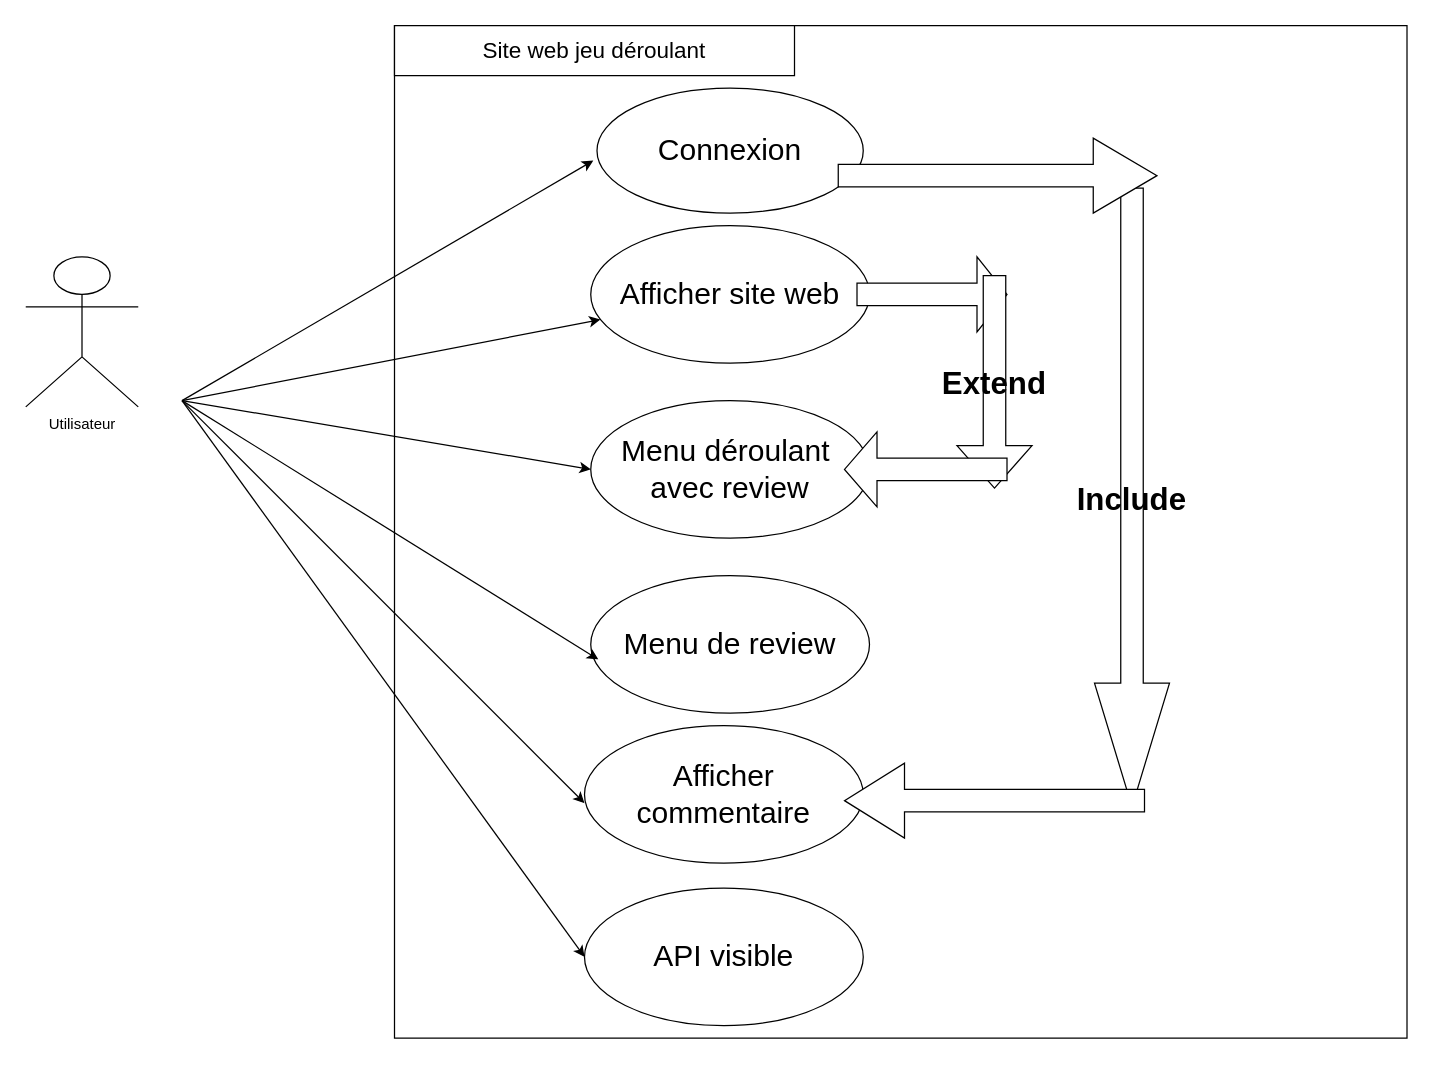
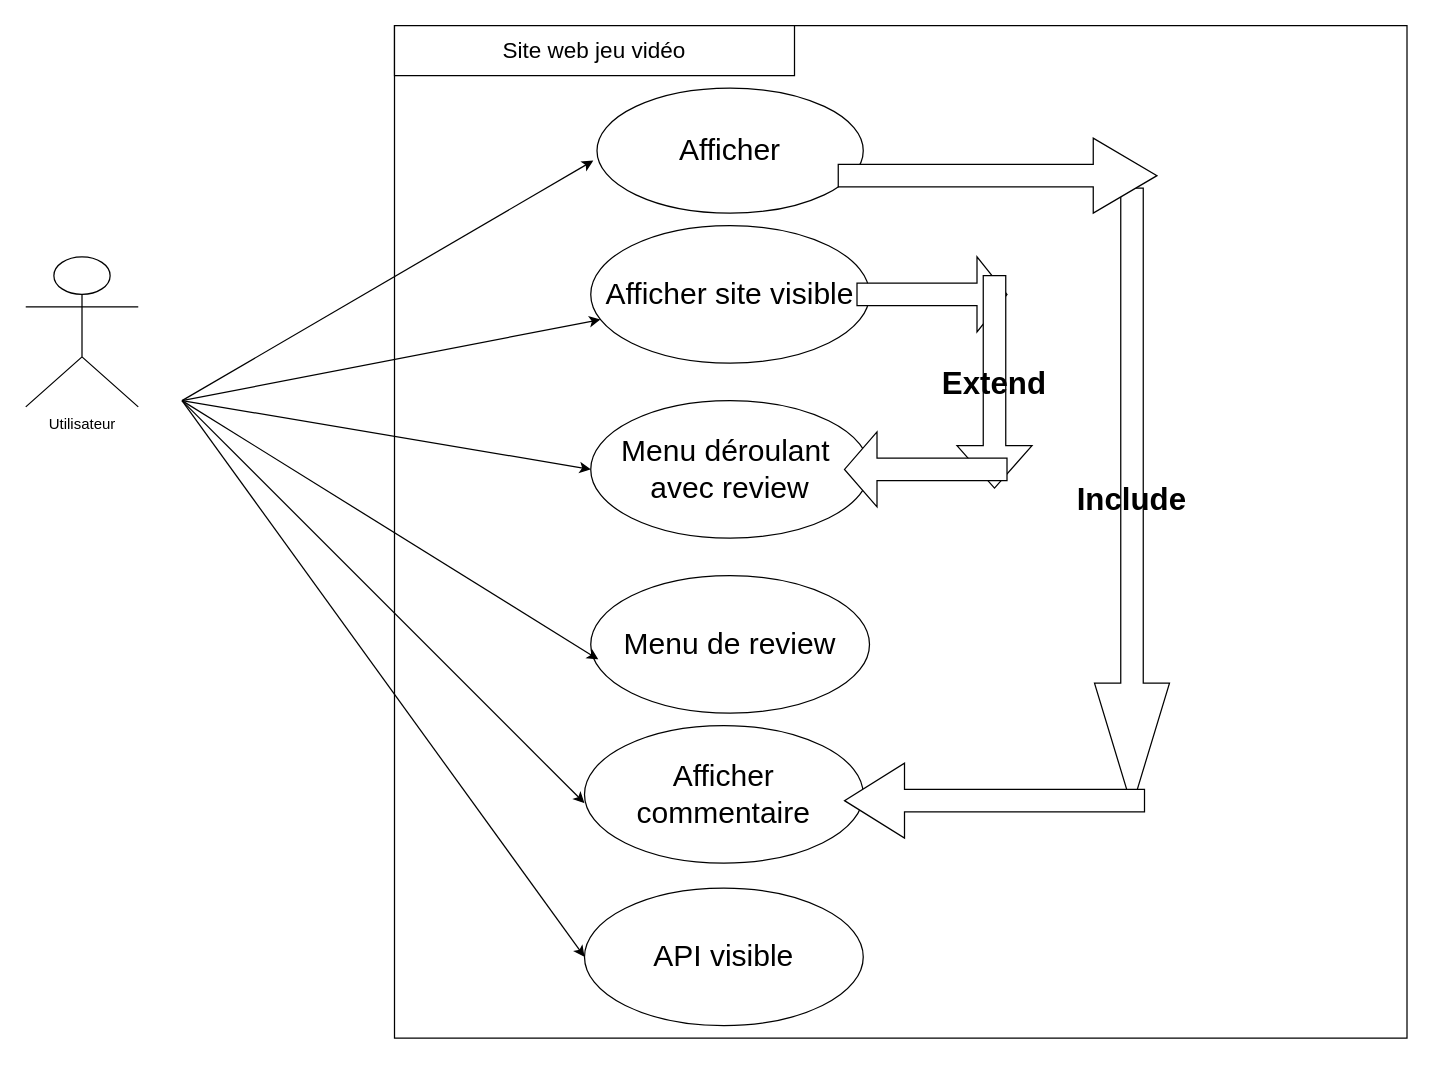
- <mxCell id="4" value="&lt;font style=&quot;font-size: 18px;&quot;&gt;Site web jeu déroulant&lt;/font&gt;" style="rounded=0;whiteSpace=wrap;html=1;" vertex="1" parent="1"><mxGeometry x="315" y="20" width="320" height="40" as="geometry" /></mxCell>
+ <mxCell id="4" value="&lt;font style=&quot;font-size: 18px;&quot;&gt;Site web jeu vidéo&lt;/font&gt;" style="rounded=0;whiteSpace=wrap;html=1;" vertex="1" parent="1"><mxGeometry x="315" y="20" width="320" height="40" as="geometry" /></mxCell>
- <mxCell id="5" value="&lt;font style=&quot;font-size: 24px;&quot;&gt;Connexion&lt;/font&gt;" style="ellipse;whiteSpace=wrap;html=1;" vertex="1" parent="1"><mxGeometry x="477" y="70" width="213" height="100" as="geometry" /></mxCell>
+ <mxCell id="5" value="&lt;font style=&quot;font-size: 24px;&quot;&gt;Afficher&lt;/font&gt;" style="ellipse;whiteSpace=wrap;html=1;" vertex="1" parent="1"><mxGeometry x="477" y="70" width="213" height="100" as="geometry" /></mxCell>
- <mxCell id="6" value="&lt;span style=&quot;font-size: 24px;&quot;&gt;Afficher site web&lt;/span&gt;" style="ellipse;whiteSpace=wrap;html=1;" vertex="1" parent="1"><mxGeometry x="472" y="180" width="223" height="110" as="geometry" /></mxCell>
+ <mxCell id="6" value="&lt;span style=&quot;font-size: 24px;&quot;&gt;Afficher site visible&lt;/span&gt;" style="ellipse;whiteSpace=wrap;html=1;" vertex="1" parent="1"><mxGeometry x="472" y="180" width="223" height="110" as="geometry" /></mxCell>
